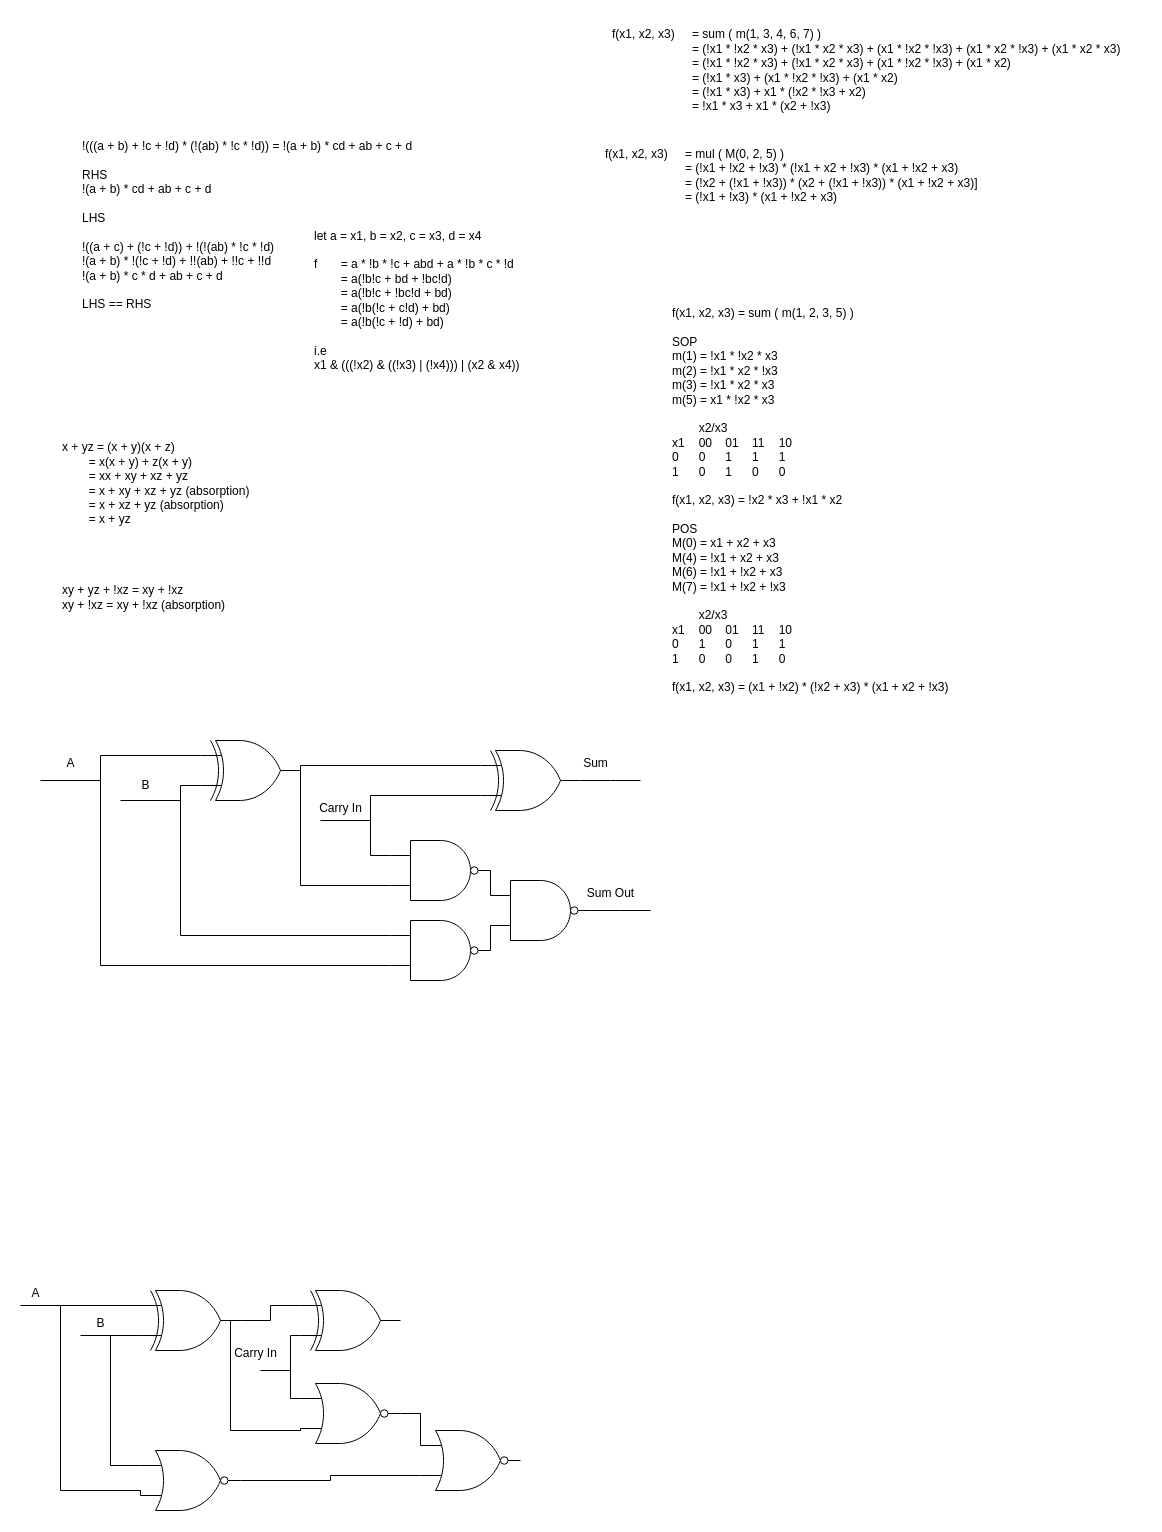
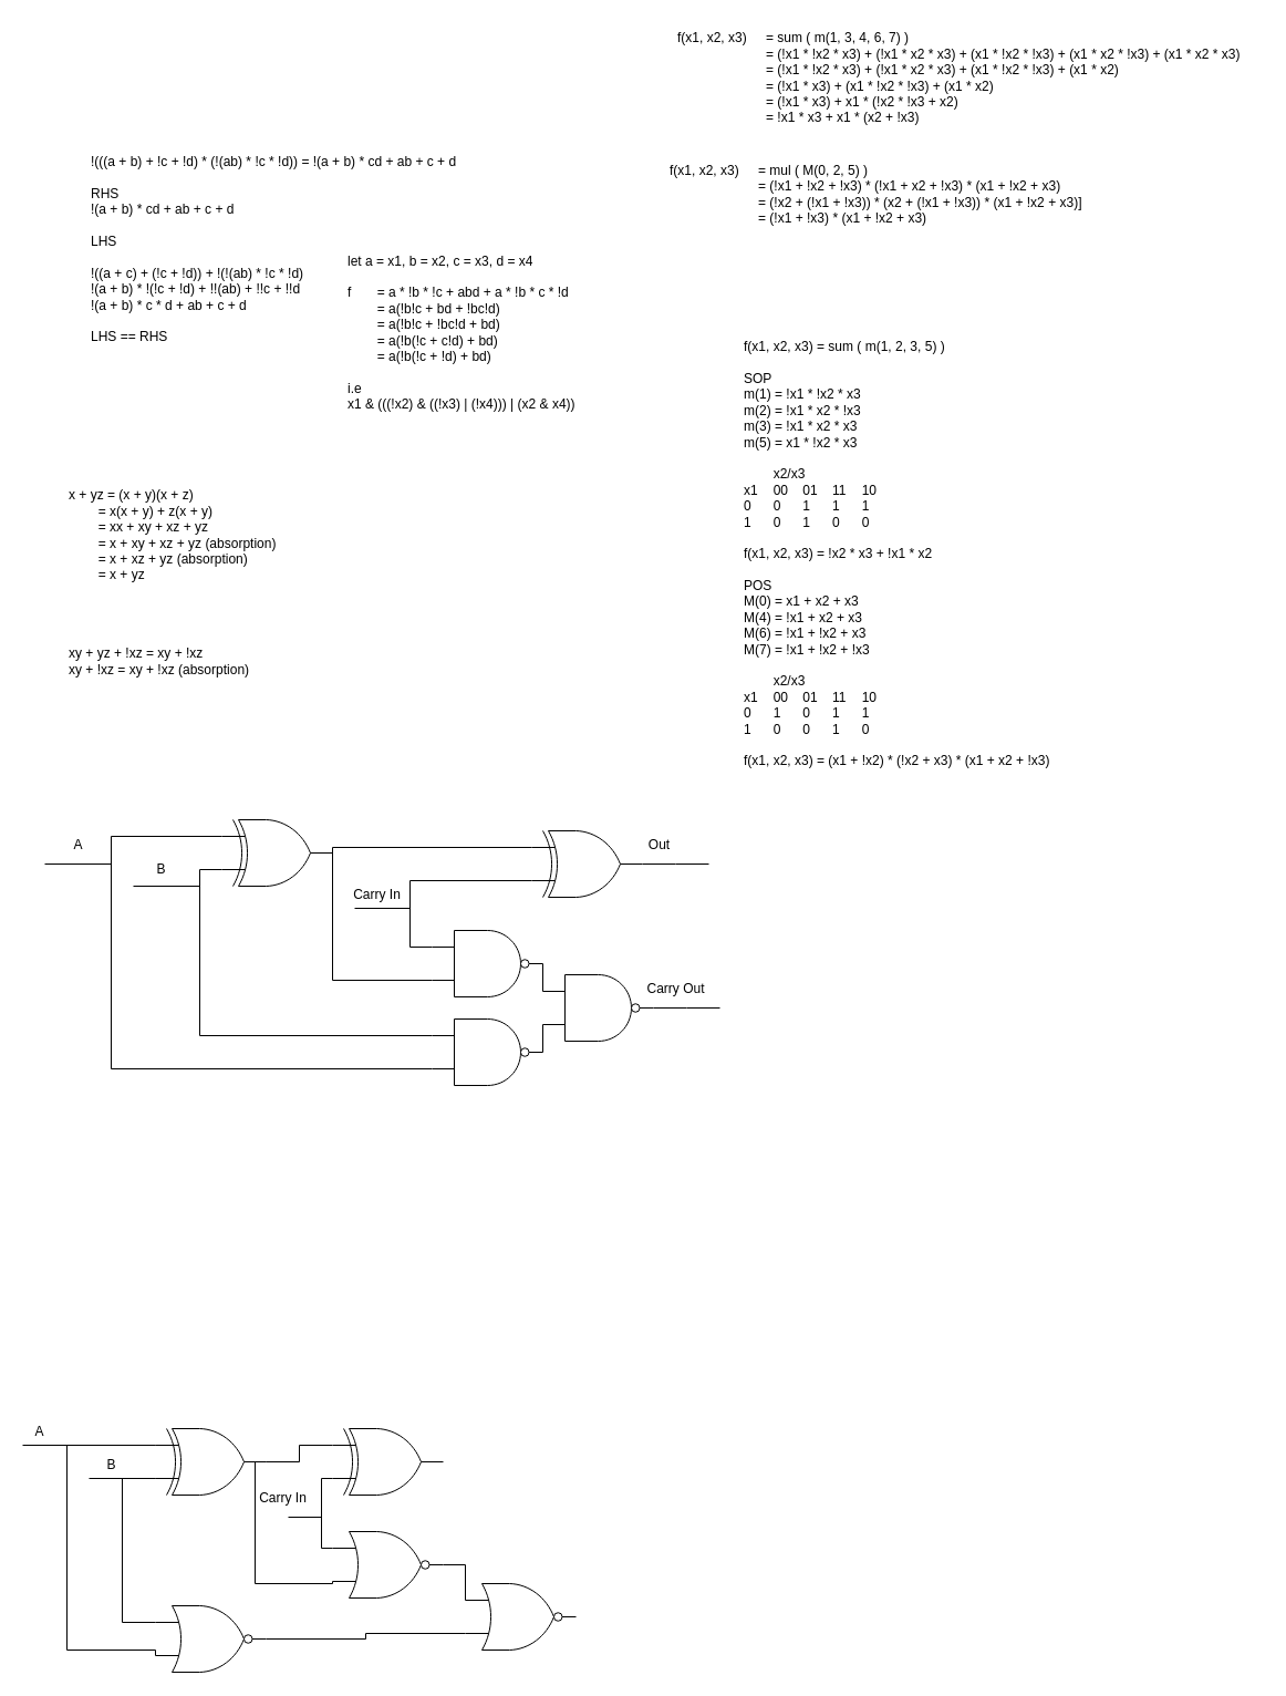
- <mxCell id="29" value="Sum" style="text;html=1;align=center;verticalAlign=middle;resizable=0;points=[];autosize=1;strokeColor=none;fillColor=none;" vertex="1" parent="1"><mxGeometry x="570" y="748" width="50" height="30" as="geometry" /></mxCell>
+ <mxCell id="29" value="Out" style="text;html=1;align=center;verticalAlign=middle;resizable=0;points=[];autosize=1;strokeColor=none;fillColor=none;" vertex="1" parent="1"><mxGeometry x="570" y="748" width="50" height="30" as="geometry" /></mxCell>
- <mxCell id="18" value="Sum Out" style="text;html=1;align=center;verticalAlign=middle;resizable=0;points=[];autosize=1;strokeColor=none;fillColor=none;" vertex="1" parent="1"><mxGeometry x="570" y="878" width="80" height="30" as="geometry" /></mxCell>
+ <mxCell id="18" value="Carry Out" style="text;html=1;align=center;verticalAlign=middle;resizable=0;points=[];autosize=1;strokeColor=none;fillColor=none;" vertex="1" parent="1"><mxGeometry x="570" y="878" width="80" height="30" as="geometry" /></mxCell>
